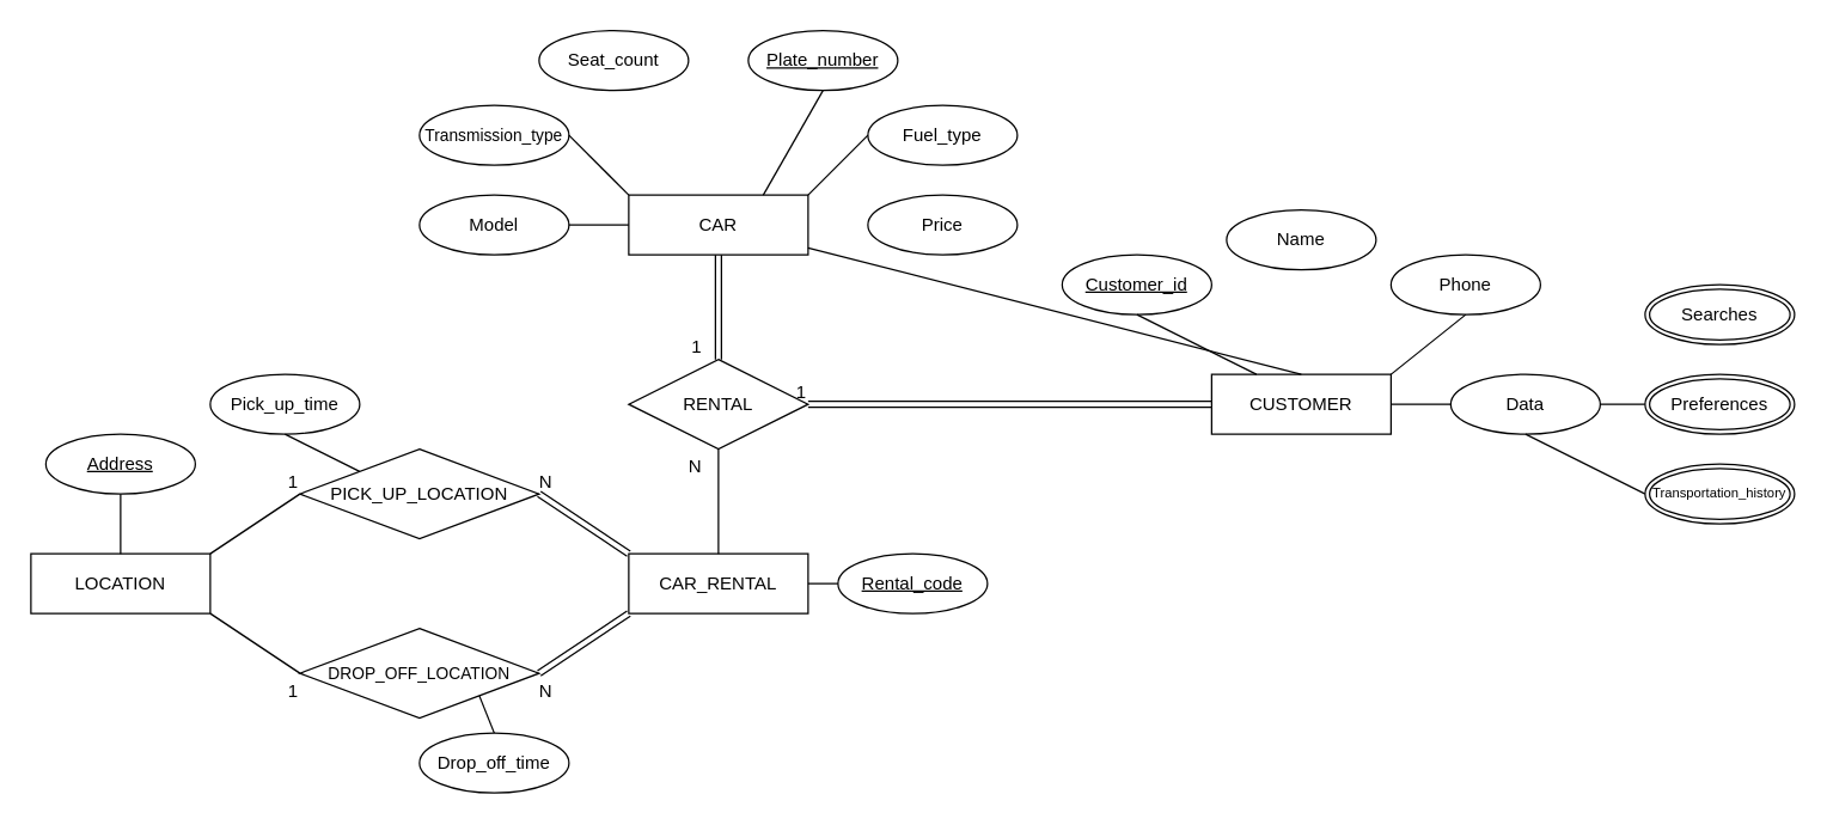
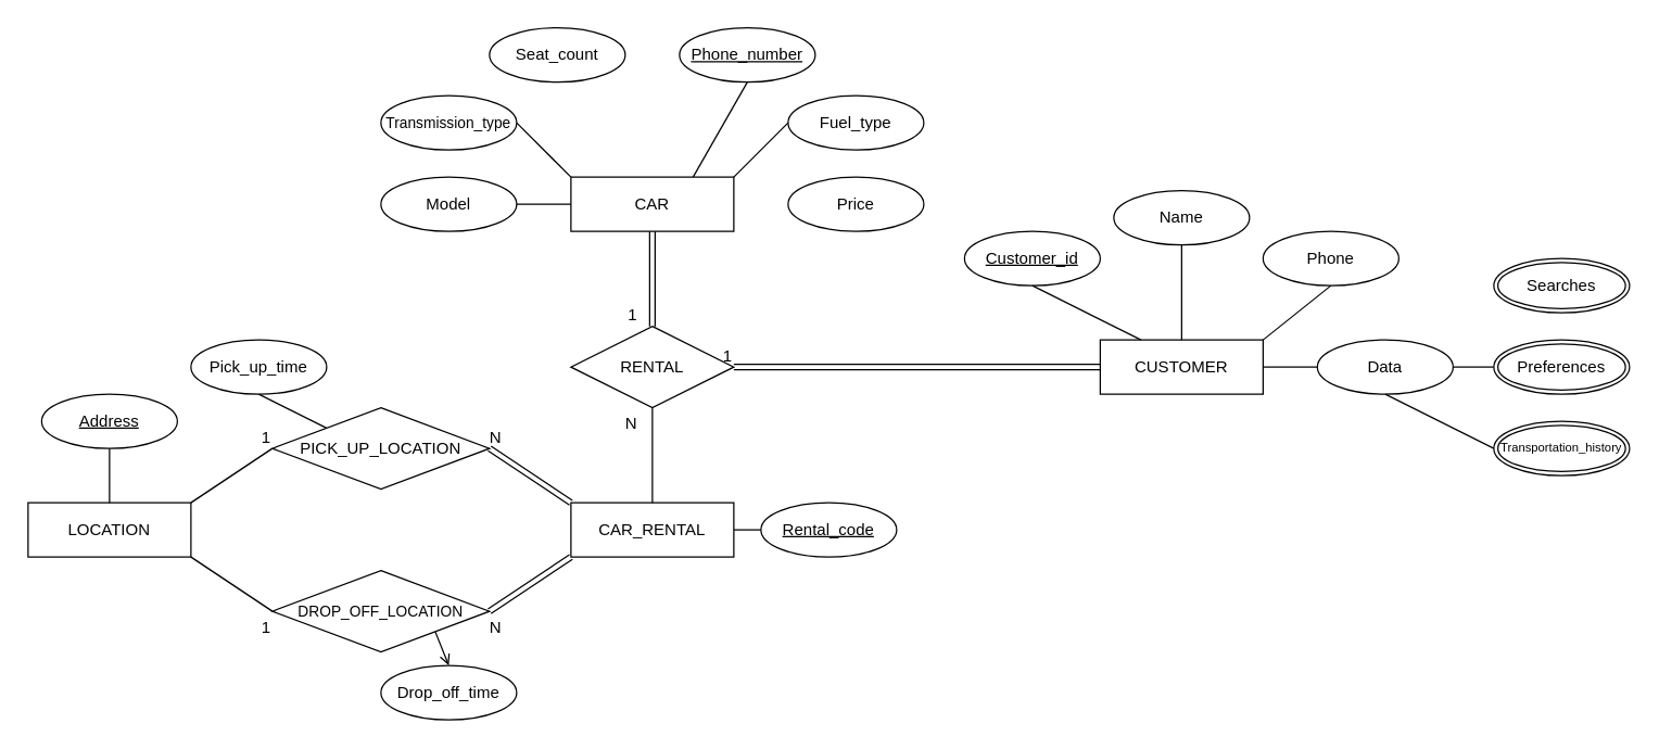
- <mxCell id="24" value="Plate_number" style="ellipse;whiteSpace=wrap;html=1;align=center;fontStyle=4;" parent="1" vertex="1"><mxGeometry x="500" y="20" width="100" height="40" as="geometry" /></mxCell>
+ <mxCell id="24" value="Phone_number" style="ellipse;whiteSpace=wrap;html=1;align=center;fontStyle=4;" parent="1" vertex="1"><mxGeometry x="500" y="20" width="100" height="40" as="geometry" /></mxCell>
- <mxCell id="37" value="" style="endArrow=none;html=1;rounded=0;exitX=0.5;exitY=0;exitDx=0;exitDy=0;" parent="1" source="27" target="22" edge="1"><mxGeometry relative="1" as="geometry"><mxPoint x="815" y="265" as="sourcePoint" /><mxPoint x="975" y="265" as="targetPoint" /></mxGeometry></mxCell>
+ <mxCell id="37" value="" style="endArrow=none;html=1;rounded=0;entryX=0.5;entryY=1;entryDx=0;entryDy=0;exitX=0.5;exitY=0;exitDx=0;exitDy=0;" parent="1" source="27" target="29" edge="1"><mxGeometry relative="1" as="geometry"><mxPoint x="815" y="265" as="sourcePoint" /><mxPoint x="975" y="265" as="targetPoint" /></mxGeometry></mxCell>
- <mxCell id="7" value="" style="endArrow=none;html=1;rounded=0;exitX=1;exitY=1;exitDx=0;exitDy=0;entryX=0.5;entryY=0;entryDx=0;entryDy=0;" parent="1" source="4" target="6" edge="1"><mxGeometry relative="1" as="geometry"><mxPoint x="430" y="430" as="sourcePoint" /><mxPoint x="590" y="430" as="targetPoint" /></mxGeometry></mxCell>
+ <mxCell id="7" value="" style="endArrow=open;html=1;rounded=0;exitX=1;exitY=1;exitDx=0;exitDy=0;entryX=0.5;entryY=0;entryDx=0;entryDy=0;" parent="1" source="4" target="6" edge="1"><mxGeometry relative="1" as="geometry"><mxPoint x="430" y="430" as="sourcePoint" /><mxPoint x="590" y="430" as="targetPoint" /></mxGeometry></mxCell>
